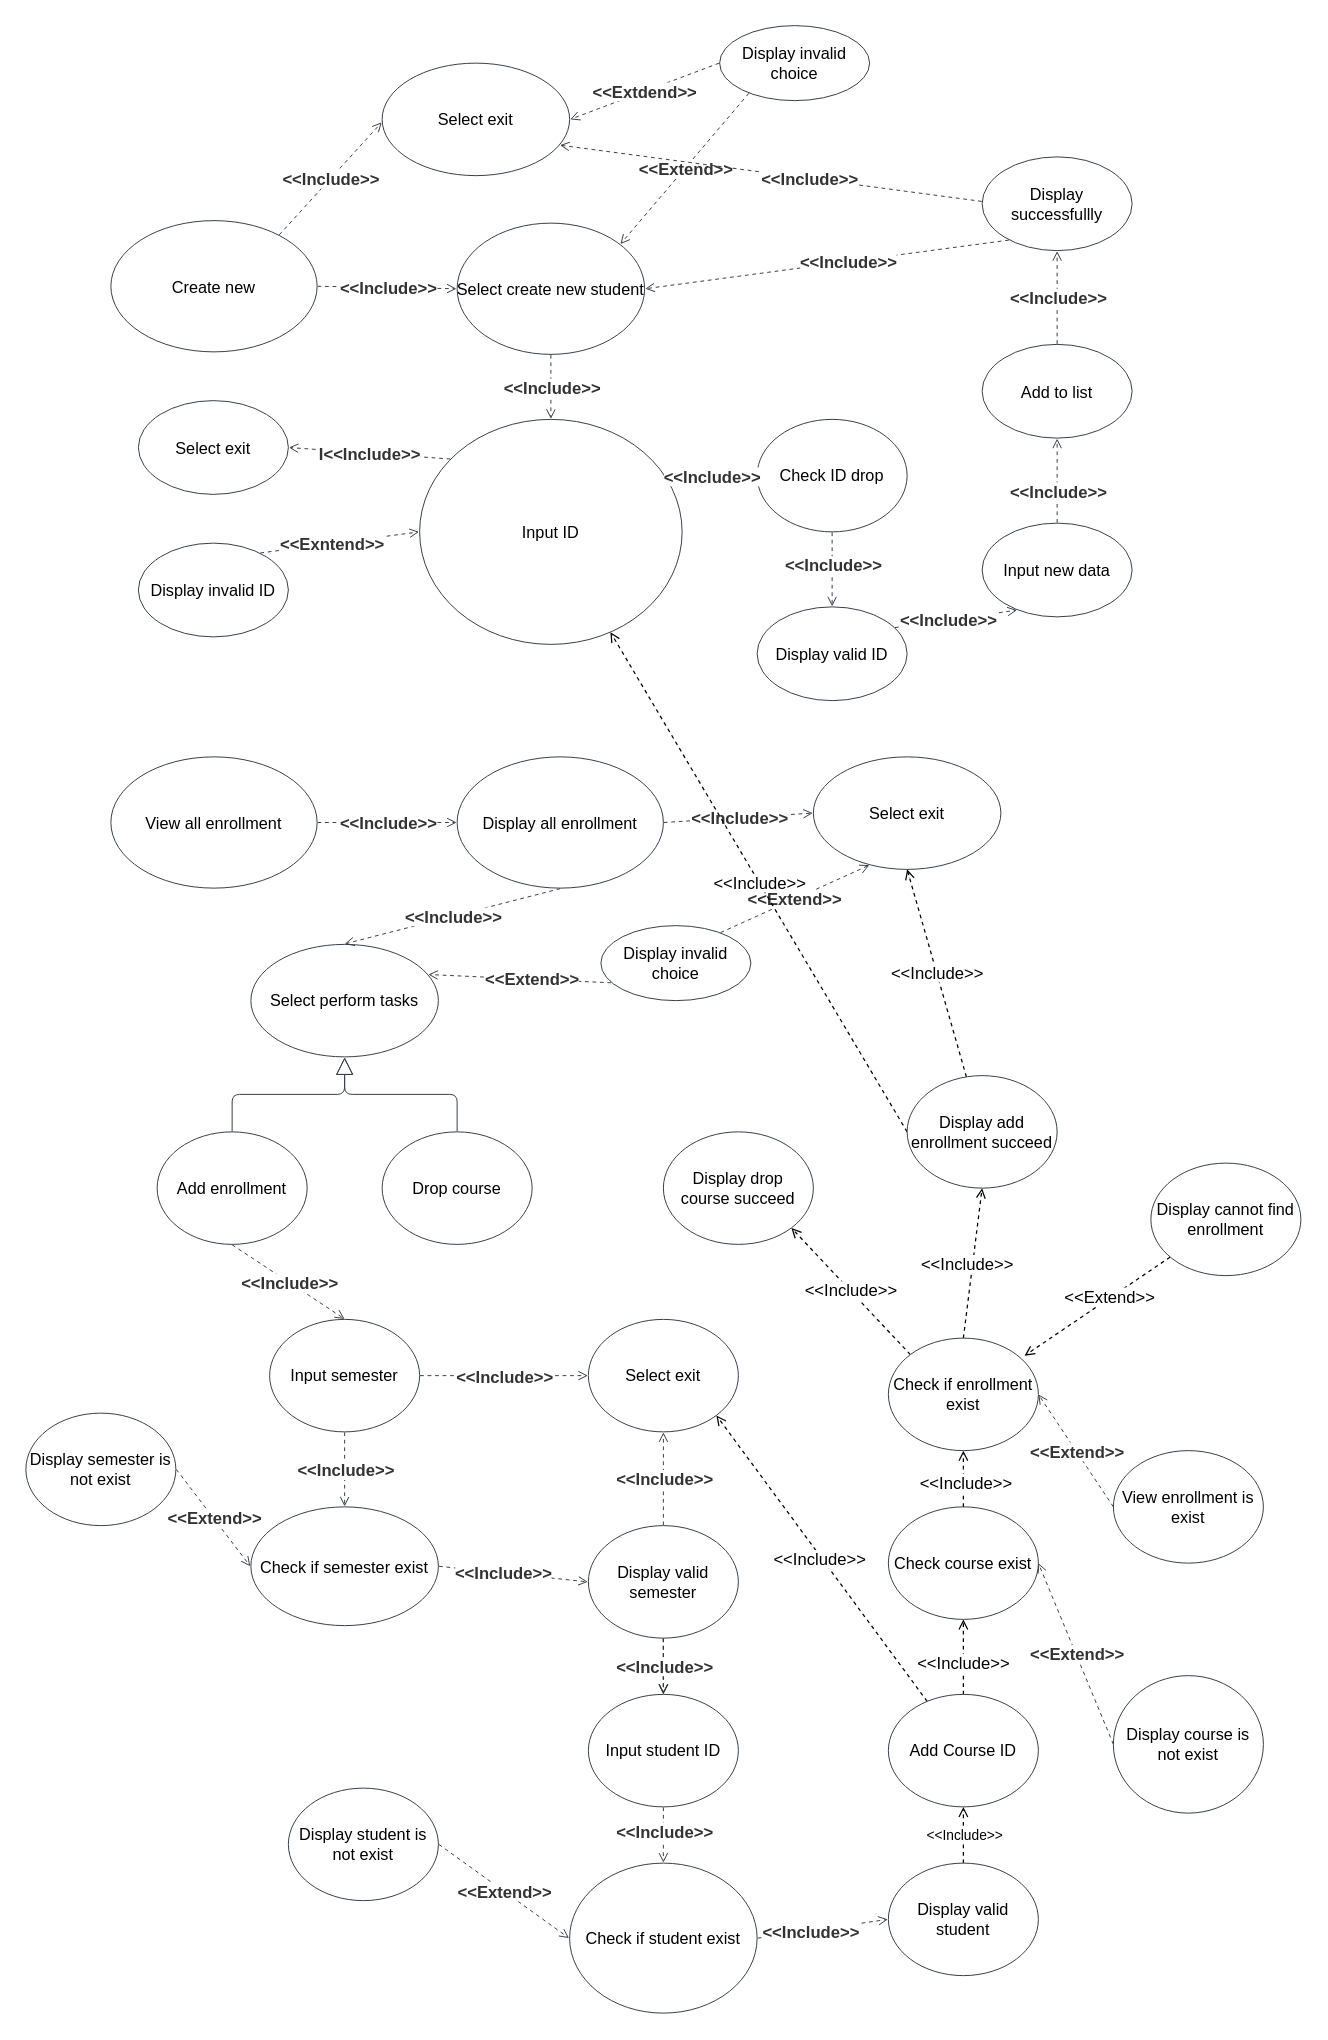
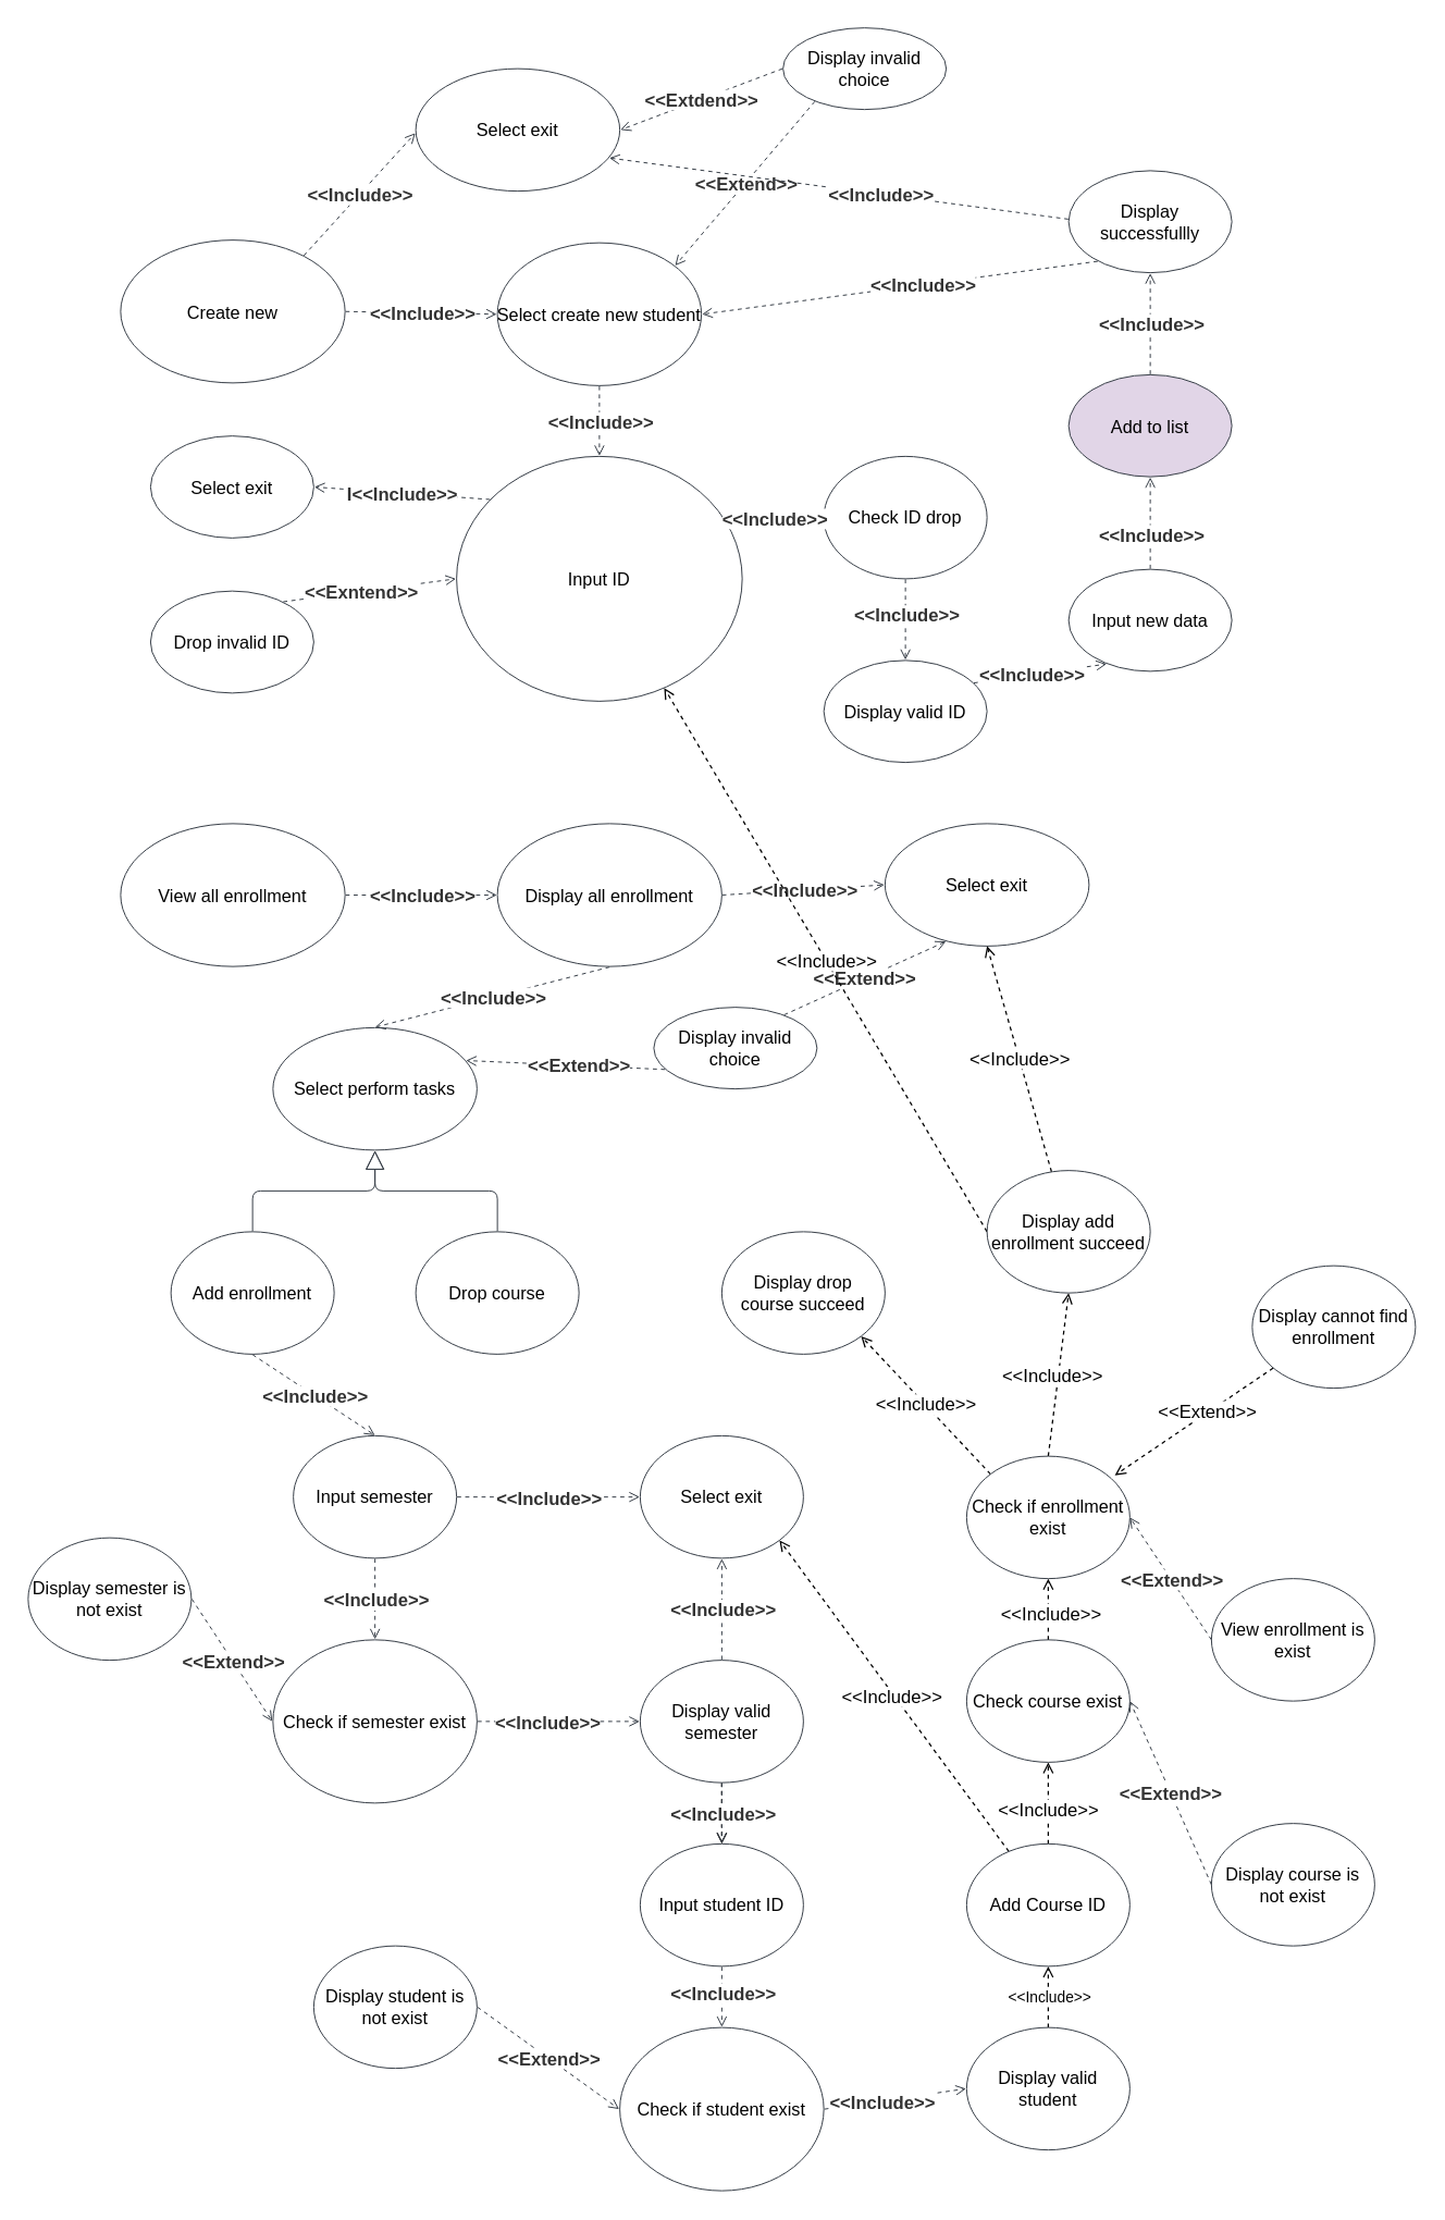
- <mxCell id="8" value="Add to list" style="html=1;overflow=block;blockSpacing=1;whiteSpace=wrap;ellipse;fontSize=13;spacing=3.8;strokeColor=#3a414a;strokeOpacity=100;rounded=1;absoluteArcSize=1;arcSize=9;strokeWidth=0.8;" vertex="1" parent="1"><mxGeometry x="785" y="275" width="120" height="75" as="geometry" /></mxCell>
+ <mxCell id="8" value="Add to list" style="html=1;overflow=block;blockSpacing=1;whiteSpace=wrap;ellipse;fontSize=13;spacing=3.8;strokeColor=#3a414a;strokeOpacity=100;rounded=1;absoluteArcSize=1;arcSize=9;strokeWidth=0.8;fillColor=#e1d5e7;" vertex="1" parent="1"><mxGeometry x="785" y="275" width="120" height="75" as="geometry" /></mxCell>
- <mxCell id="3" value="Display invalid ID" style="html=1;overflow=block;blockSpacing=1;whiteSpace=wrap;ellipse;fontSize=13;spacing=3.8;strokeColor=#3a414a;strokeOpacity=100;rounded=1;absoluteArcSize=1;arcSize=9;strokeWidth=0.8;" vertex="1" parent="1"><mxGeometry x="110" y="434" width="120" height="75" as="geometry" /></mxCell>
+ <mxCell id="3" value="Drop invalid ID" style="html=1;overflow=block;blockSpacing=1;whiteSpace=wrap;ellipse;fontSize=13;spacing=3.8;strokeColor=#3a414a;strokeOpacity=100;rounded=1;absoluteArcSize=1;arcSize=9;strokeWidth=0.8;" vertex="1" parent="1"><mxGeometry x="110" y="434" width="120" height="75" as="geometry" /></mxCell>
- <mxCell id="65" value="Check if semester exist" style="html=1;overflow=block;blockSpacing=1;whiteSpace=wrap;ellipse;fontSize=13;spacing=0;strokeColor=#3a414a;strokeOpacity=100;rounded=1;absoluteArcSize=1;arcSize=9;strokeWidth=0.8;" vertex="1" parent="1"><mxGeometry x="200" y="1205" width="150" height="95" as="geometry" /></mxCell>
+ <mxCell id="65" value="Check if semester exist" style="html=1;overflow=block;blockSpacing=1;whiteSpace=wrap;ellipse;fontSize=13;spacing=0;strokeColor=#3a414a;strokeOpacity=100;rounded=1;absoluteArcSize=1;arcSize=9;strokeWidth=0.8;" vertex="1" parent="1"><mxGeometry x="200" y="1205" width="150" height="120" as="geometry" /></mxCell>
- <mxCell id="101" value="Display course is not exist" style="html=1;overflow=block;blockSpacing=1;whiteSpace=wrap;ellipse;fontSize=13;spacing=3.8;strokeColor=#3a414a;strokeOpacity=100;rounded=1;absoluteArcSize=1;arcSize=9;strokeWidth=0.8;" vertex="1" parent="1"><mxGeometry x="890" y="1340" width="120" height="110" as="geometry" /></mxCell>
+ <mxCell id="101" value="Display course is not exist" style="html=1;overflow=block;blockSpacing=1;whiteSpace=wrap;ellipse;fontSize=13;spacing=3.8;strokeColor=#3a414a;strokeOpacity=100;rounded=1;absoluteArcSize=1;arcSize=9;strokeWidth=0.8;" vertex="1" parent="1"><mxGeometry x="890" y="1340" width="120" height="90" as="geometry" /></mxCell>
